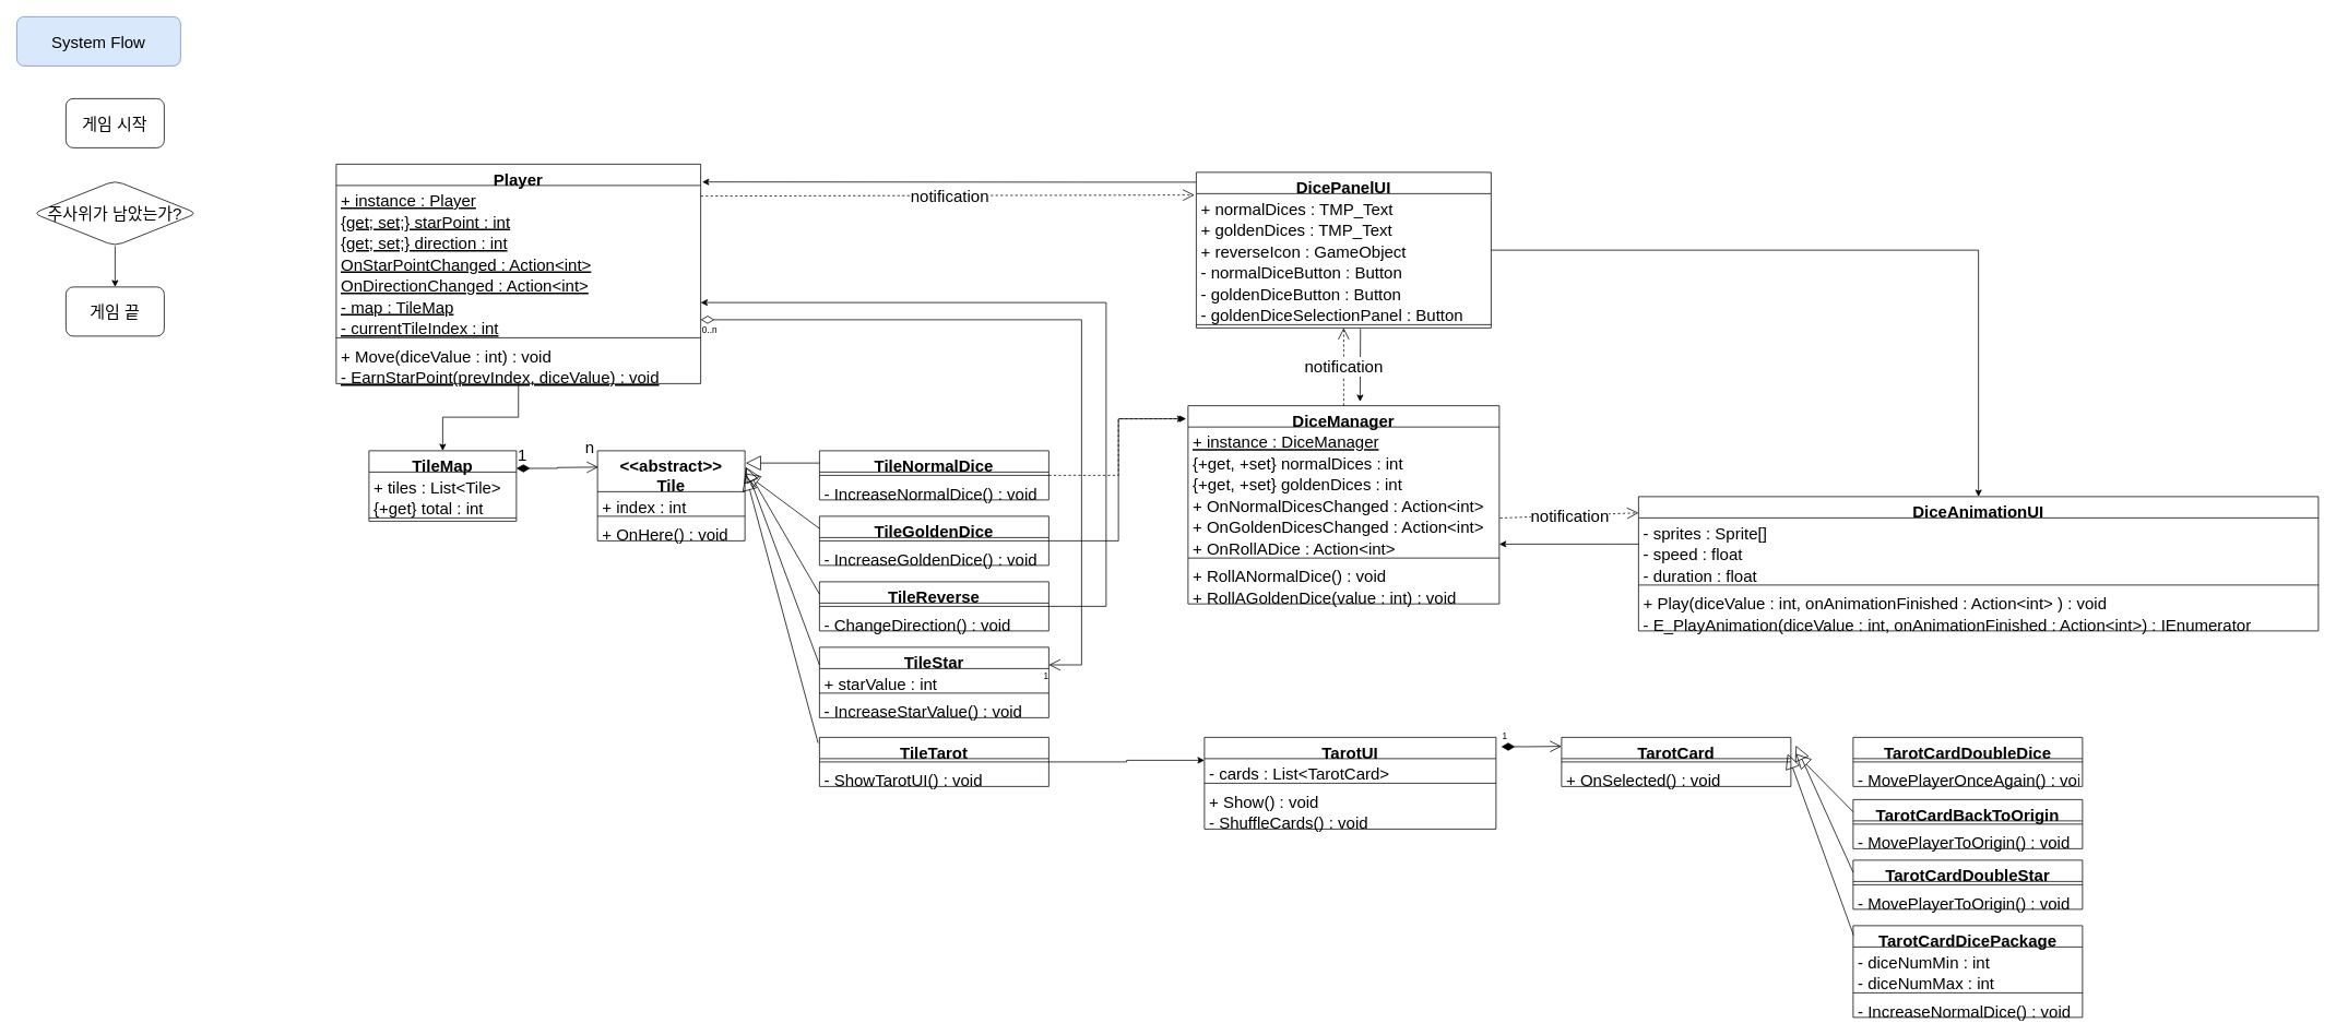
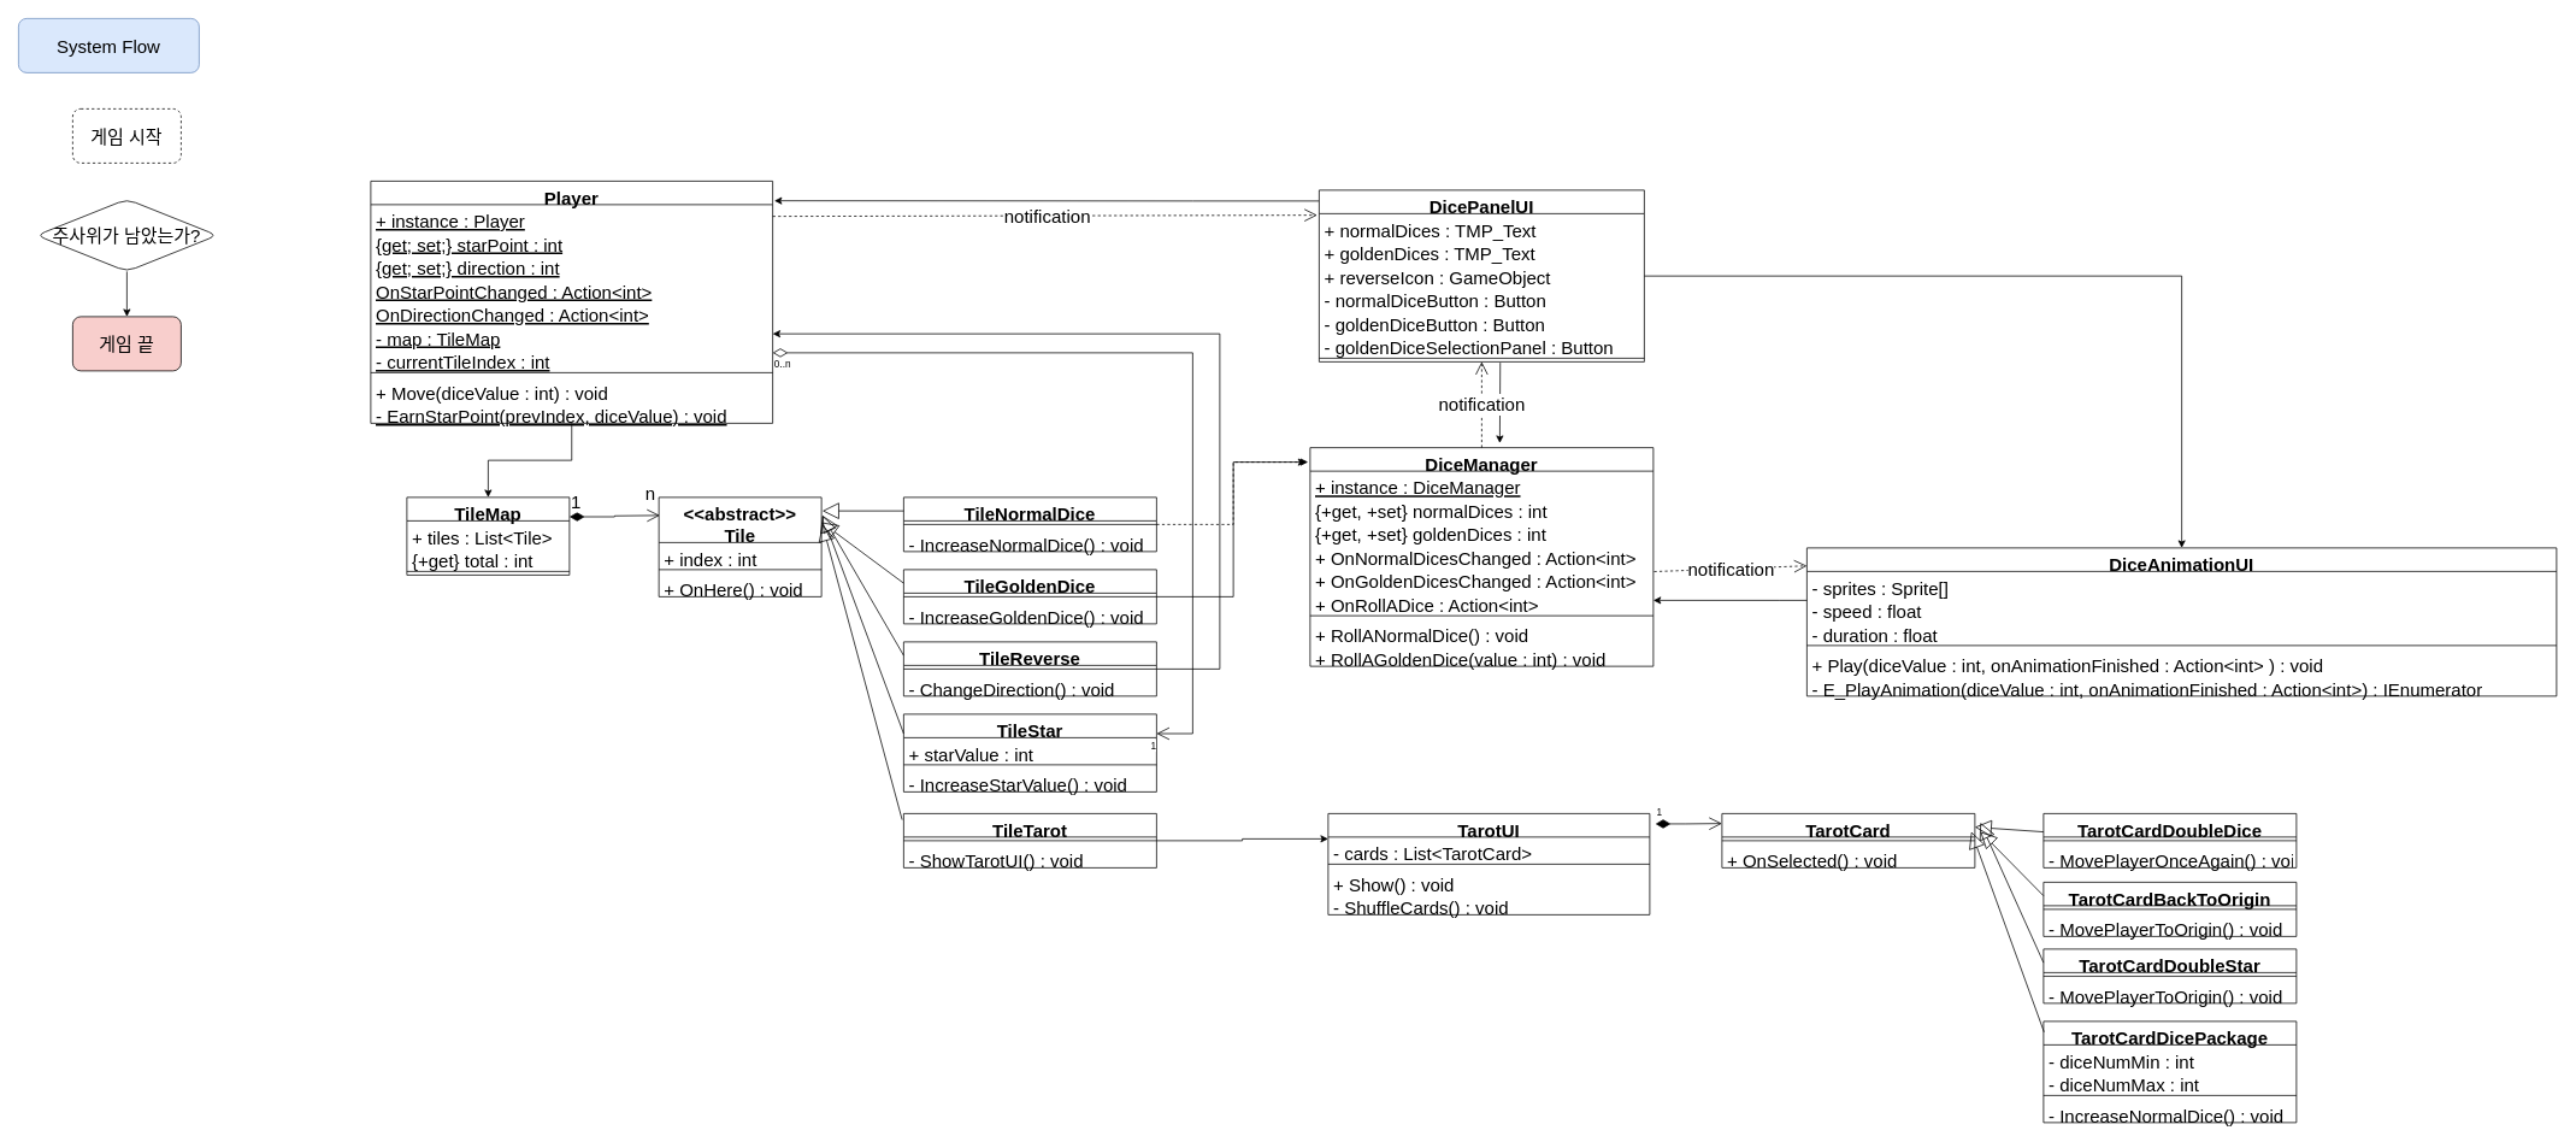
- <mxCell id="3" value="게임 시작" style="rounded=1;whiteSpace=wrap;html=1;fontSize=20;" parent="1" vertex="1"><mxGeometry x="80" y="120" width="120" height="60" as="geometry" /></mxCell>
+ <mxCell id="3" value="게임 시작" style="rounded=1;whiteSpace=wrap;html=1;fontSize=20;dashed=1;" parent="1" vertex="1"><mxGeometry x="80" y="120" width="120" height="60" as="geometry" /></mxCell>
- <mxCell id="6" value="게임 끝" style="whiteSpace=wrap;html=1;fontSize=20;rounded=1;" parent="1" vertex="1"><mxGeometry x="80" y="350" width="120" height="60" as="geometry" /></mxCell>
+ <mxCell id="6" value="게임 끝" style="whiteSpace=wrap;html=1;fontSize=20;rounded=1;fillColor=#f8cecc;" parent="1" vertex="1"><mxGeometry x="80" y="350" width="120" height="60" as="geometry" /></mxCell>
+ <mxCell id="101" value="" style="endArrow=block;endSize=16;endFill=0;html=1;rounded=0;entryX=1;entryY=0.25;entryDx=0;entryDy=0;" parent="1" source="87" target="84" edge="1"><mxGeometry width="160" relative="1" as="geometry"><mxPoint x="2042" y="1040" as="sourcePoint" /><mxPoint x="2202" y="1040" as="targetPoint" /></mxGeometry></mxCell>
